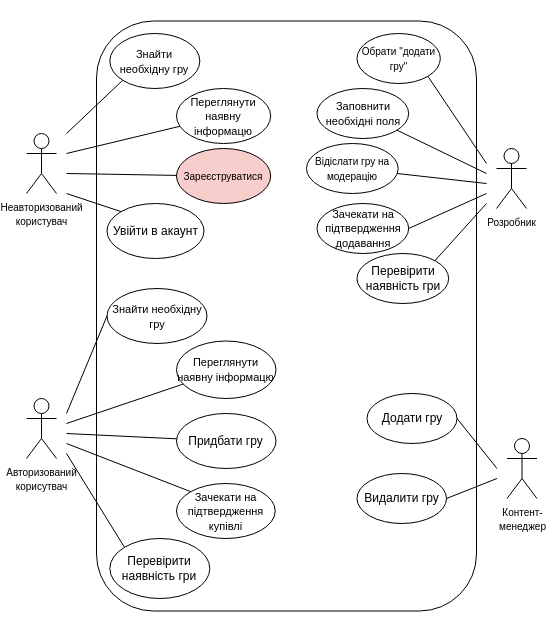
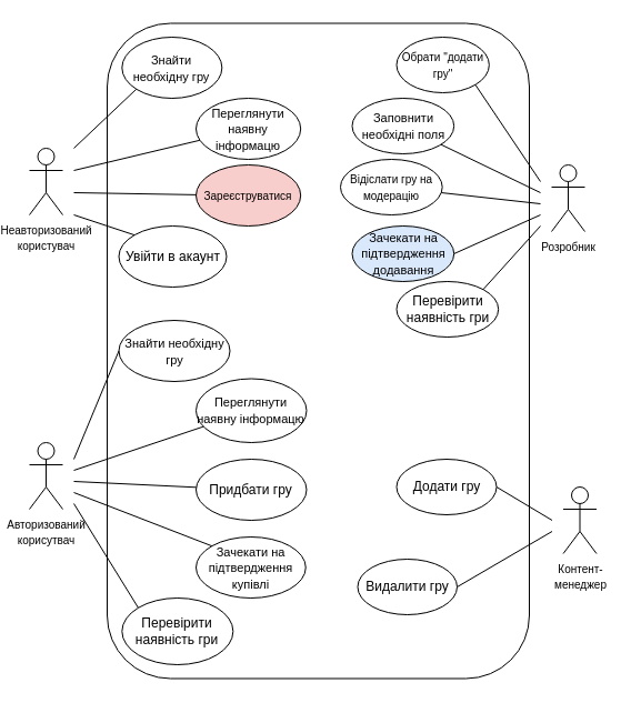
- <mxCell id="29" value="&lt;font style=&quot;font-size: 11px;&quot;&gt;Зачекати на підтвердження додавання&lt;/font&gt;" style="ellipse;whiteSpace=wrap;html=1;" parent="1" vertex="1"><mxGeometry x="310.51" y="203" width="91.66" height="50" as="geometry" /></mxCell>
+ <mxCell id="29" value="&lt;font style=&quot;font-size: 11px;&quot;&gt;Зачекати на підтвердження додавання&lt;/font&gt;" style="ellipse;whiteSpace=wrap;html=1;fillColor=#dae8fc;" parent="1" vertex="1"><mxGeometry x="310.51" y="203" width="91.66" height="50" as="geometry" /></mxCell>
- <mxCell id="35" value="&lt;font style=&quot;font-size: 12px;&quot;&gt;Додати гру&lt;/font&gt;" style="ellipse;whiteSpace=wrap;html=1;" parent="1" vertex="1"><mxGeometry x="360.51" y="393" width="90" height="50" as="geometry" /></mxCell>
+ <mxCell id="35" value="&lt;font style=&quot;font-size: 12px;&quot;&gt;Додати гру&lt;/font&gt;" style="ellipse;whiteSpace=wrap;html=1;" parent="1" vertex="1"><mxGeometry x="350.51" y="413" width="90" height="50" as="geometry" /></mxCell>
- <mxCell id="36" value="&lt;font style=&quot;font-size: 12px;&quot;&gt;Видалити гру&lt;/font&gt;" style="ellipse;whiteSpace=wrap;html=1;" parent="1" vertex="1"><mxGeometry x="350.51" y="473" width="89.49" height="50" as="geometry" /></mxCell>
+ <mxCell id="36" value="&lt;font style=&quot;font-size: 12px;&quot;&gt;Видалити гру&lt;/font&gt;" style="ellipse;whiteSpace=wrap;html=1;" parent="1" vertex="1"><mxGeometry x="315.51" y="503" width="89.49" height="50" as="geometry" /></mxCell>
